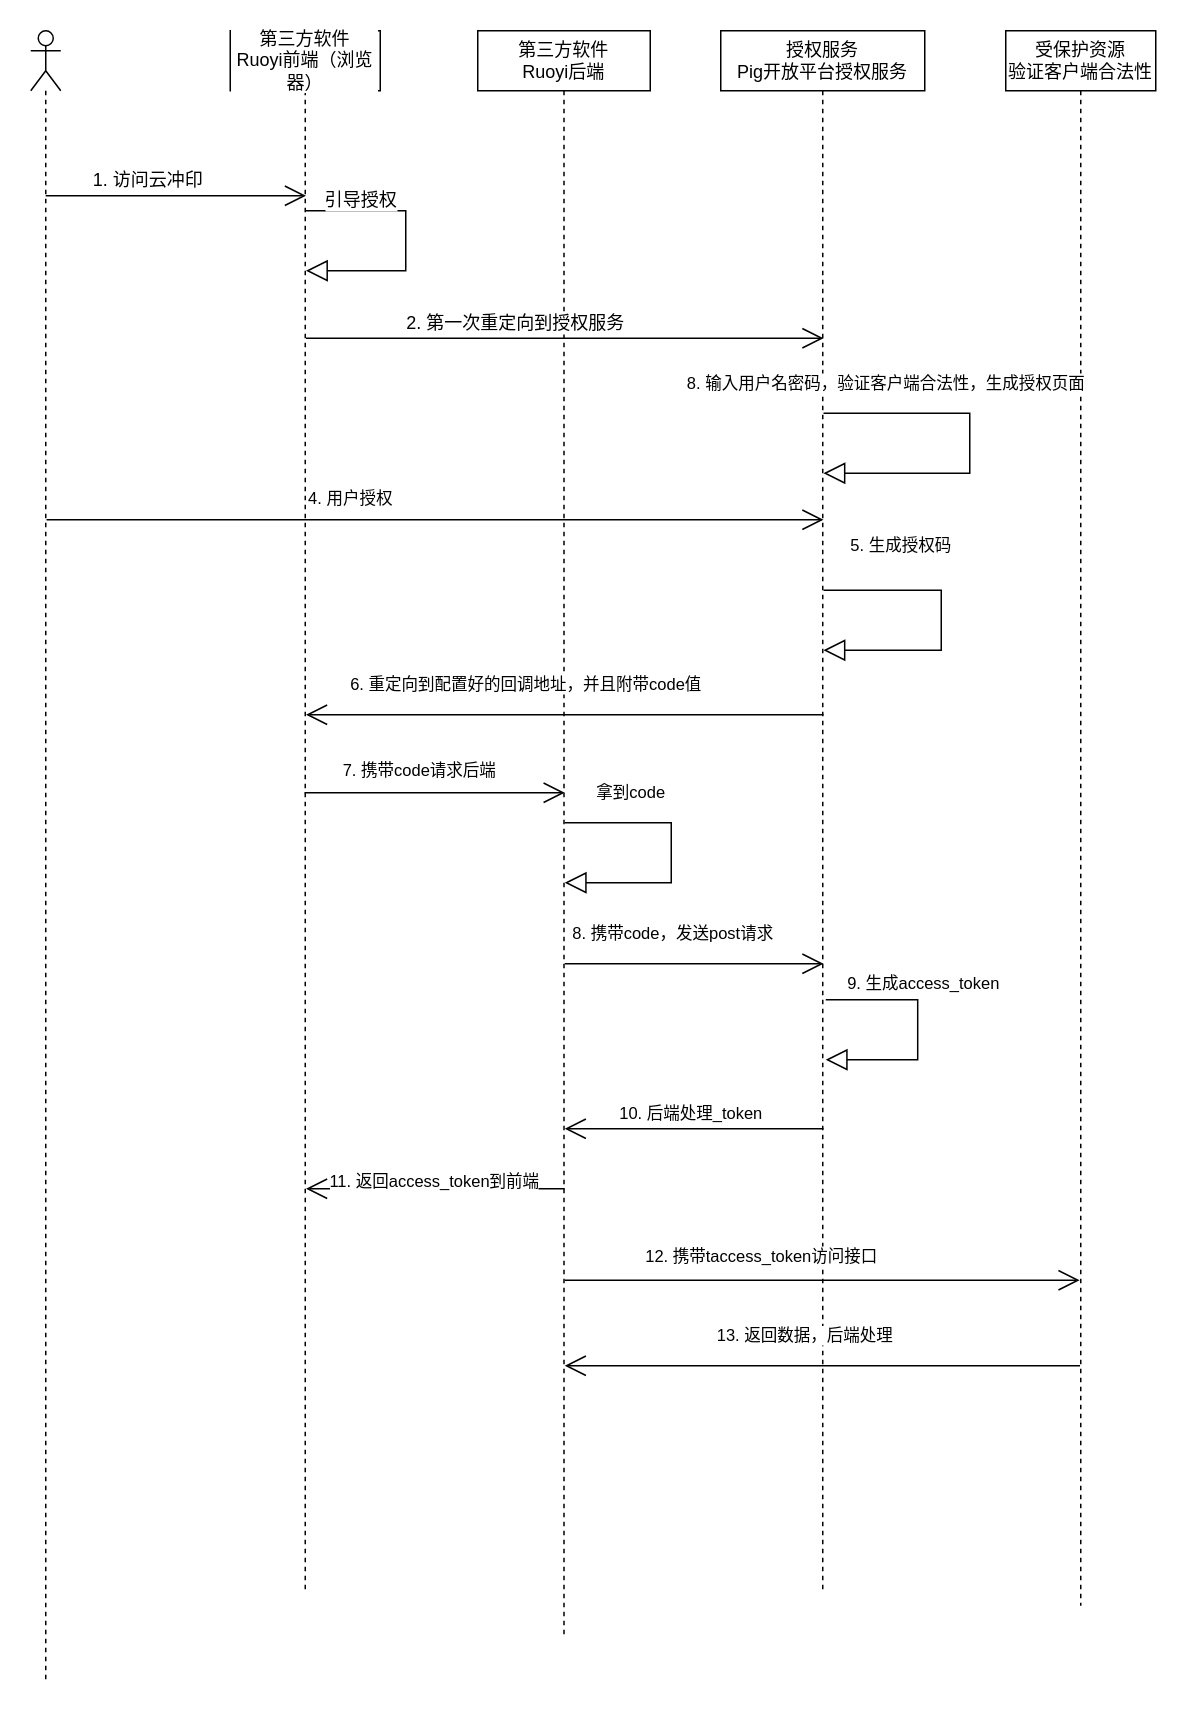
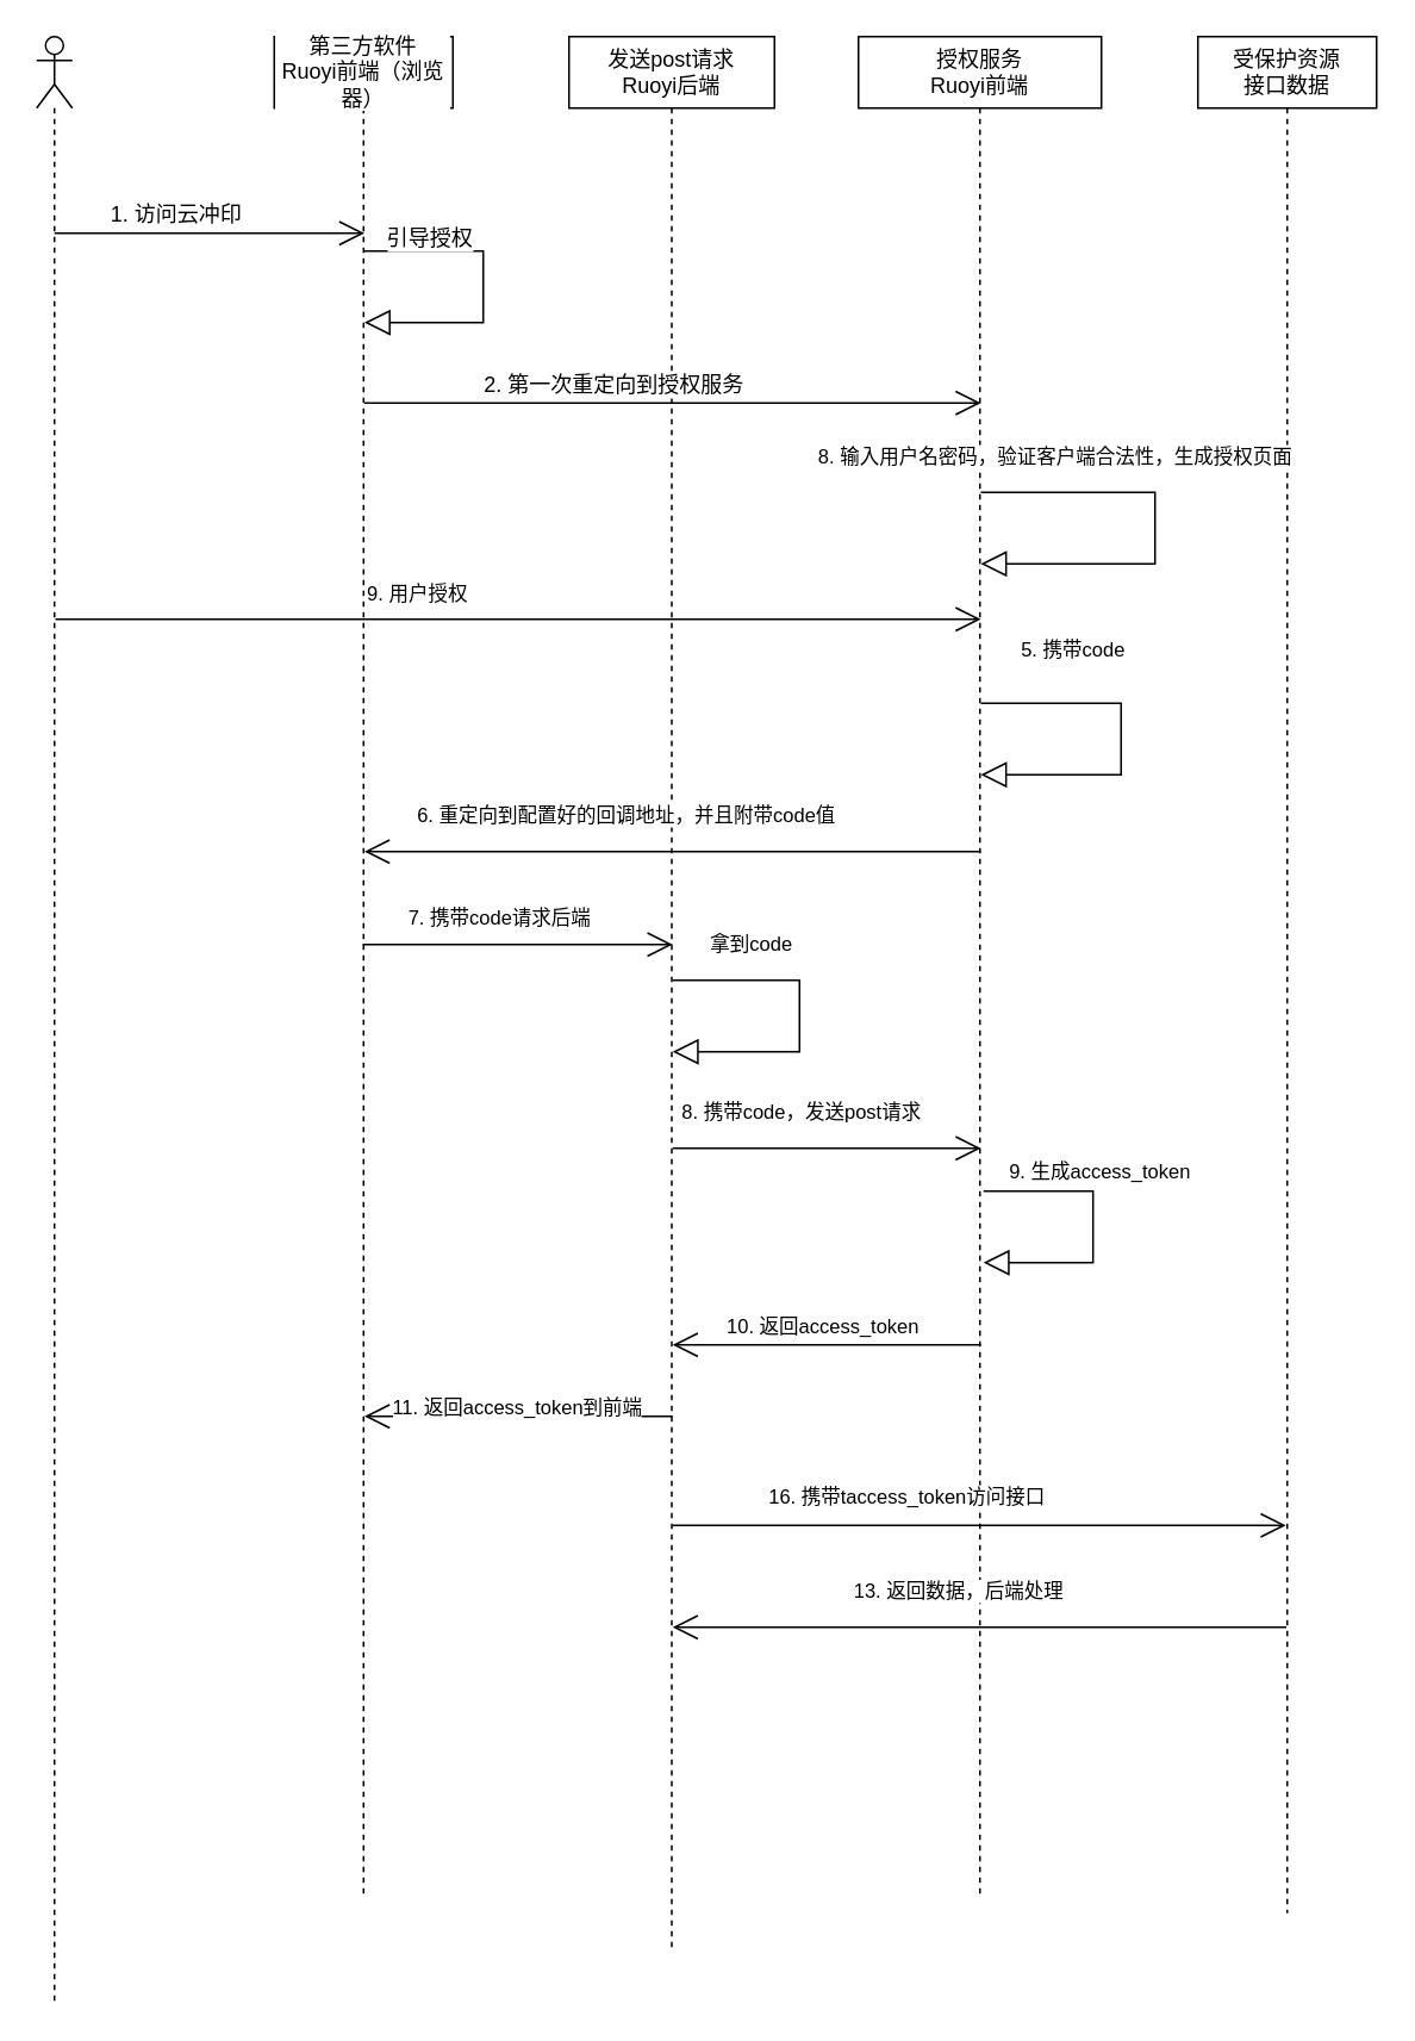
- <mxCell id="5" value="第三方软件&lt;br&gt;Ruoyi后端" style="shape=umlLifeline;perimeter=lifelinePerimeter;whiteSpace=wrap;html=1;container=1;collapsible=0;recursiveResize=0;outlineConnect=0;flipH=1;labelBackgroundColor=default;labelBorderColor=none;" parent="1" vertex="1"><mxGeometry x="318" y="20" width="115" height="1070" as="geometry" /></mxCell>
+ <mxCell id="5" value="发送post请求&lt;br&gt;Ruoyi后端" style="shape=umlLifeline;perimeter=lifelinePerimeter;whiteSpace=wrap;html=1;container=1;collapsible=0;recursiveResize=0;outlineConnect=0;flipH=1;labelBackgroundColor=default;labelBorderColor=none;" parent="1" vertex="1"><mxGeometry x="318" y="20" width="115" height="1070" as="geometry" /></mxCell>
- <mxCell id="7" value="授权服务&lt;br&gt;Pig开放平台授权服务" style="shape=umlLifeline;perimeter=lifelinePerimeter;whiteSpace=wrap;html=1;container=1;collapsible=0;recursiveResize=0;outlineConnect=0;flipH=1;labelBackgroundColor=default;labelBorderColor=none;" parent="1" vertex="1"><mxGeometry x="480" y="20" width="136" height="1040" as="geometry" /></mxCell>
+ <mxCell id="7" value="授权服务&lt;br&gt;Ruoyi前端" style="shape=umlLifeline;perimeter=lifelinePerimeter;whiteSpace=wrap;html=1;container=1;collapsible=0;recursiveResize=0;outlineConnect=0;flipH=1;labelBackgroundColor=default;labelBorderColor=none;" parent="1" vertex="1"><mxGeometry x="480" y="20" width="136" height="1040" as="geometry" /></mxCell>
- <mxCell id="10" value="受保护资源&lt;br&gt;验证客户端合法性" style="shape=umlLifeline;perimeter=lifelinePerimeter;whiteSpace=wrap;html=1;container=1;collapsible=0;recursiveResize=0;outlineConnect=0;flipH=1;labelBackgroundColor=default;labelBorderColor=none;" parent="1" vertex="1"><mxGeometry x="670" y="20" width="100" height="1050" as="geometry" /></mxCell>
+ <mxCell id="10" value="受保护资源&lt;br&gt;接口数据" style="shape=umlLifeline;perimeter=lifelinePerimeter;whiteSpace=wrap;html=1;container=1;collapsible=0;recursiveResize=0;outlineConnect=0;flipH=1;labelBackgroundColor=default;labelBorderColor=none;" parent="1" vertex="1"><mxGeometry x="670" y="20" width="100" height="1050" as="geometry" /></mxCell>
- <mxCell id="17" value="4. 用户授权" style="text;html=1;align=center;verticalAlign=middle;resizable=0;points=[];autosize=1;strokeColor=none;fillColor=none;fontSize=11;fontFamily=Helvetica;fontColor=default;labelBackgroundColor=default;labelBorderColor=none;" parent="1" vertex="1"><mxGeometry x="198" y="322" width="70" height="20" as="geometry" /></mxCell>
+ <mxCell id="17" value="9. 用户授权" style="text;html=1;align=center;verticalAlign=middle;resizable=0;points=[];autosize=1;strokeColor=none;fillColor=none;fontSize=11;fontFamily=Helvetica;fontColor=default;labelBackgroundColor=default;labelBorderColor=none;" parent="1" vertex="1"><mxGeometry x="198" y="322" width="70" height="20" as="geometry" /></mxCell>
- <mxCell id="18" value="5. 生成授权码" style="text;html=1;align=center;verticalAlign=middle;resizable=0;points=[];autosize=1;strokeColor=none;fillColor=none;fontSize=11;fontFamily=Helvetica;fontColor=default;labelBackgroundColor=default;labelBorderColor=none;" parent="1" vertex="1"><mxGeometry x="560" y="353" width="80" height="20" as="geometry" /></mxCell>
+ <mxCell id="18" value="5. 携带code" style="text;html=1;align=center;verticalAlign=middle;resizable=0;points=[];autosize=1;strokeColor=none;fillColor=none;fontSize=11;fontFamily=Helvetica;fontColor=default;labelBackgroundColor=default;labelBorderColor=none;" parent="1" vertex="1"><mxGeometry x="560" y="353" width="80" height="20" as="geometry" /></mxCell>
- <mxCell id="30" value="10. 后端处理_token" style="text;html=1;align=center;verticalAlign=middle;resizable=0;points=[];autosize=1;strokeColor=none;fillColor=none;fontSize=11;fontFamily=Helvetica;fontColor=default;labelBackgroundColor=default;labelBorderColor=none;" parent="1" vertex="1"><mxGeometry x="400" y="732" width="120" height="20" as="geometry" /></mxCell>
+ <mxCell id="30" value="10. 返回access_token" style="text;html=1;align=center;verticalAlign=middle;resizable=0;points=[];autosize=1;strokeColor=none;fillColor=none;fontSize=11;fontFamily=Helvetica;fontColor=default;labelBackgroundColor=default;labelBorderColor=none;" parent="1" vertex="1"><mxGeometry x="400" y="732" width="120" height="20" as="geometry" /></mxCell>
- <mxCell id="9" value="12. 携带taccess_token访问接口" style="text;html=1;align=center;verticalAlign=middle;resizable=0;points=[];autosize=1;strokeColor=none;fillColor=none;fontSize=11;fontFamily=Helvetica;fontColor=default;labelBackgroundColor=default;labelBorderColor=none;" parent="7" vertex="1"><mxGeometry x="-63" y="802" width="180" height="30" as="geometry" /></mxCell>
+ <mxCell id="9" value="16. 携带taccess_token访问接口" style="text;html=1;align=center;verticalAlign=middle;resizable=0;points=[];autosize=1;strokeColor=none;fillColor=none;fontSize=11;fontFamily=Helvetica;fontColor=default;labelBackgroundColor=default;labelBorderColor=none;" parent="7" vertex="1"><mxGeometry x="-63" y="802" width="180" height="30" as="geometry" /></mxCell>
